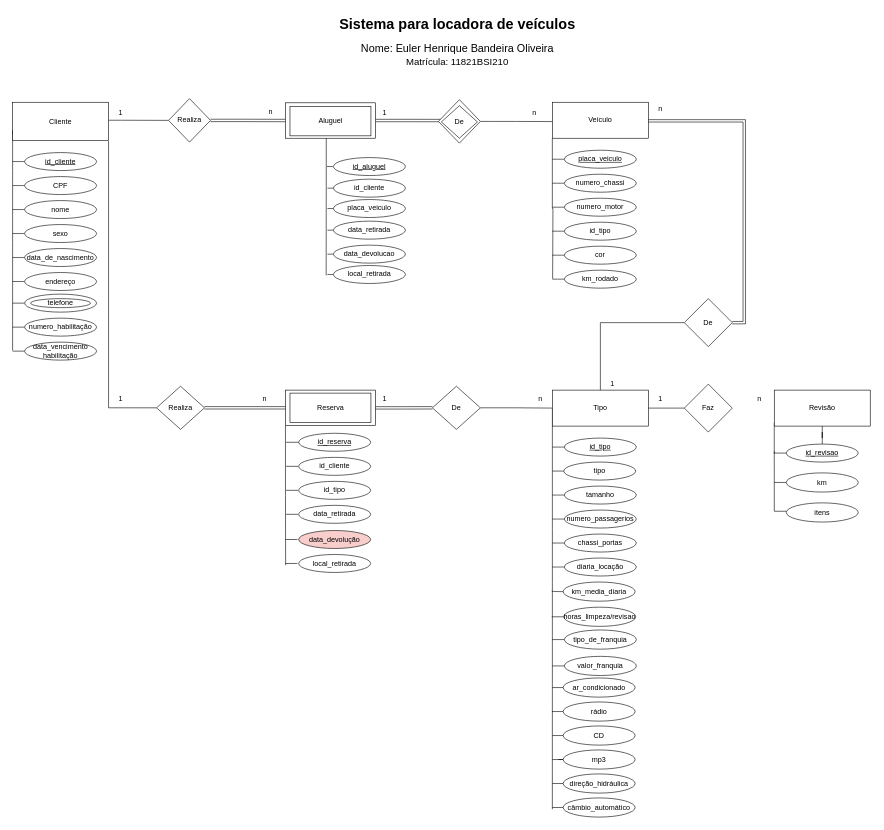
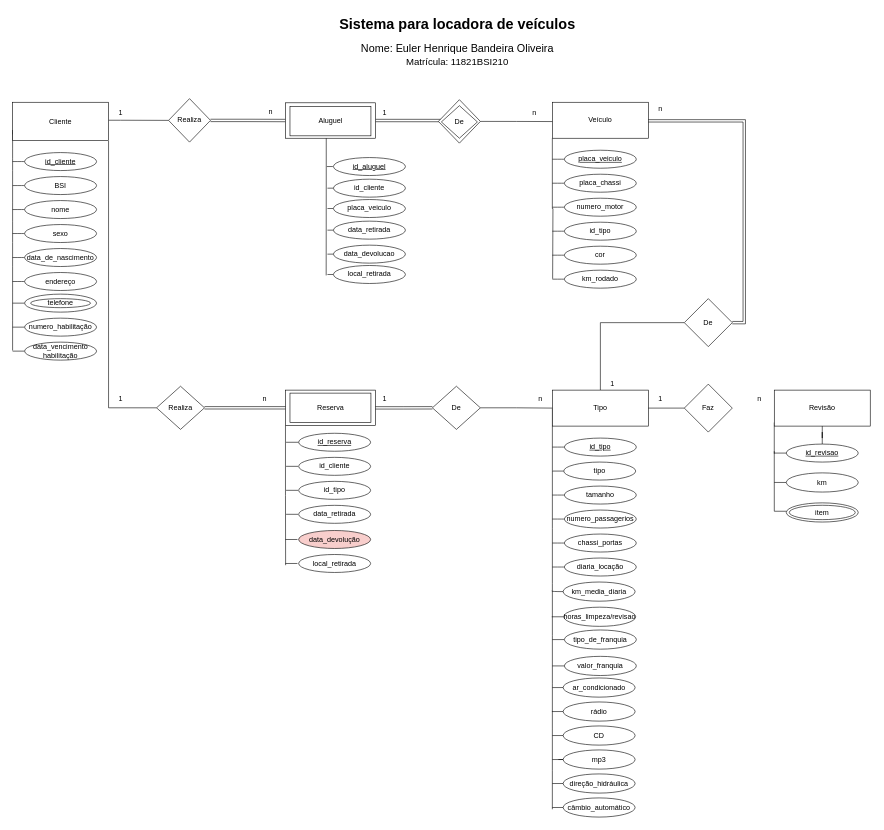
- <mxCell id="34" value="numero_chassi" style="ellipse;whiteSpace=wrap;html=1;" parent="1" vertex="1"><mxGeometry x="940" y="290" width="120" height="30" as="geometry" /></mxCell>
+ <mxCell id="34" value="placa_chassi" style="ellipse;whiteSpace=wrap;html=1;" parent="1" vertex="1"><mxGeometry x="940" y="290" width="120" height="30" as="geometry" /></mxCell>
- <mxCell id="19" value="CPF" style="ellipse;whiteSpace=wrap;html=1;" parent="1" vertex="1"><mxGeometry x="40" y="293.91" width="120" height="30" as="geometry" /></mxCell>
+ <mxCell id="19" value="BSI" style="ellipse;whiteSpace=wrap;html=1;" parent="1" vertex="1"><mxGeometry x="40" y="293.91" width="120" height="30" as="geometry" /></mxCell>
+ <mxCell id="97" value="item" style="ellipse;whiteSpace=wrap;html=1;" parent="1" vertex="1"><mxGeometry x="1315.06" y="842.04" width="110" height="23.94" as="geometry" /></mxCell>
